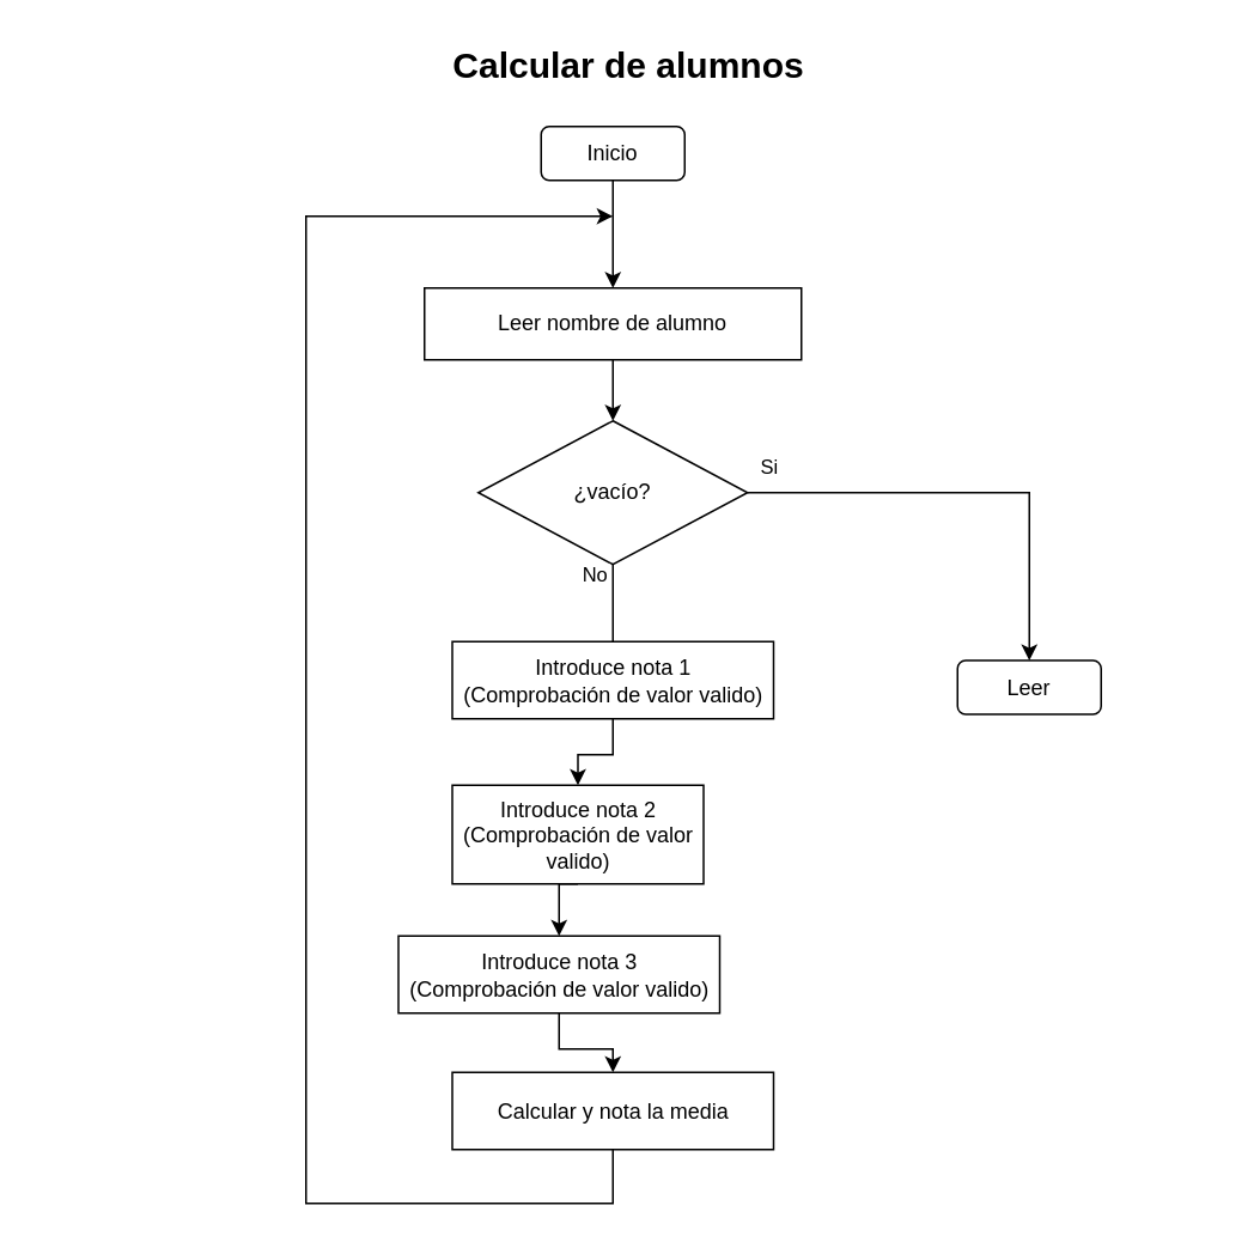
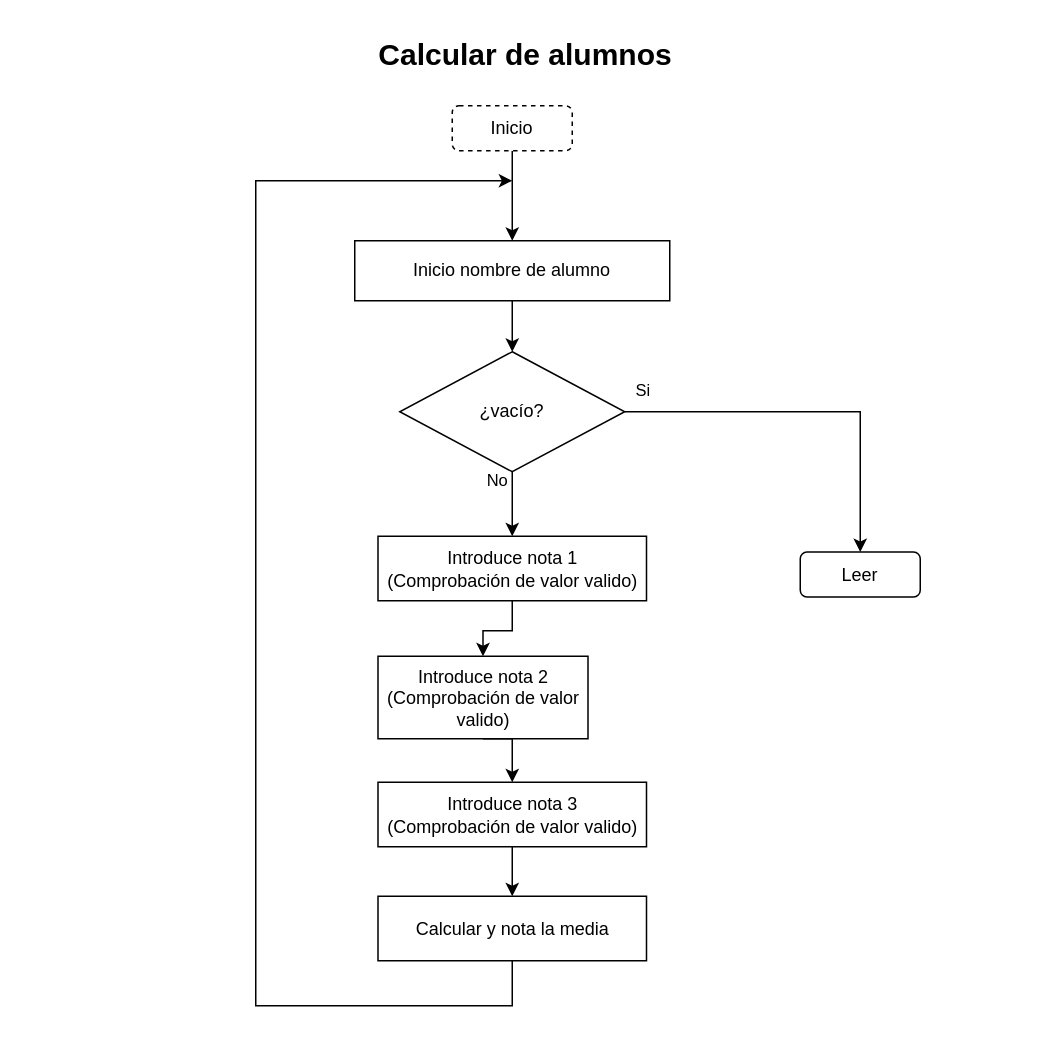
- <mxCell id="3" value="Inicio" style="rounded=1;whiteSpace=wrap;html=1;" vertex="1" parent="1"><mxGeometry x="301" y="70" width="80" height="30" as="geometry" /></mxCell>
+ <mxCell id="3" value="Inicio" style="rounded=1;whiteSpace=wrap;html=1;dashed=1;" vertex="1" parent="1"><mxGeometry x="301" y="70" width="80" height="30" as="geometry" /></mxCell>
- <mxCell id="6" value="Leer nombre de alumno" style="rounded=0;whiteSpace=wrap;html=1;" vertex="1" parent="1"><mxGeometry x="236" y="160" width="210" height="40" as="geometry" /></mxCell>
+ <mxCell id="6" value="Inicio nombre de alumno" style="rounded=0;whiteSpace=wrap;html=1;" vertex="1" parent="1"><mxGeometry x="236" y="160" width="210" height="40" as="geometry" /></mxCell>
- <mxCell id="9" style="edgeStyle=orthogonalEdgeStyle;rounded=0;orthogonalLoop=1;jettySize=auto;html=1;exitX=0.5;exitY=1;exitDx=0;exitDy=0;entryX=0.5;entryY=0;entryDx=0;entryDy=0;endArrow=none;" edge="1" parent="1" source="11" target="14"><mxGeometry relative="1" as="geometry" /></mxCell>
+ <mxCell id="9" style="edgeStyle=orthogonalEdgeStyle;rounded=0;orthogonalLoop=1;jettySize=auto;html=1;exitX=0.5;exitY=1;exitDx=0;exitDy=0;entryX=0.5;entryY=0;entryDx=0;entryDy=0;" edge="1" parent="1" source="11" target="14"><mxGeometry relative="1" as="geometry" /></mxCell>
- <mxCell id="16" value="Introduce nota 3&lt;div&gt;(Comprobación de valor valido)&lt;/div&gt;" style="rounded=0;whiteSpace=wrap;html=1;" vertex="1" parent="1"><mxGeometry x="221.5" y="521" width="179" height="43" as="geometry" /></mxCell>
+ <mxCell id="16" value="Introduce nota 3&lt;div&gt;(Comprobación de valor valido)&lt;/div&gt;" style="rounded=0;whiteSpace=wrap;html=1;" vertex="1" parent="1"><mxGeometry x="251.5" y="521" width="179" height="43" as="geometry" /></mxCell>
